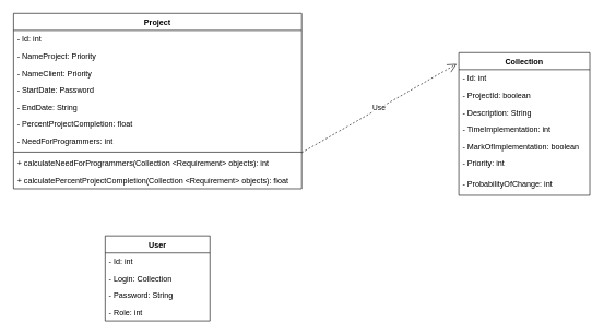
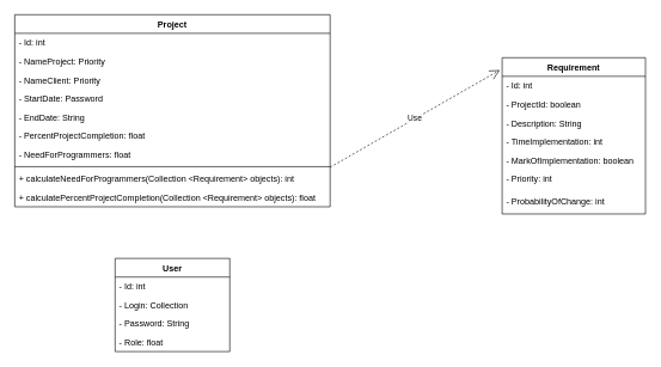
- <mxCell id="2" value="Collection" style="swimlane;fontStyle=1;align=center;verticalAlign=top;childLayout=stackLayout;horizontal=1;startSize=26;horizontalStack=0;resizeParent=1;resizeParentMax=0;resizeLast=0;collapsible=1;marginBottom=0;" parent="1" vertex="1"><mxGeometry x="700" y="80" width="200" height="218" as="geometry" /></mxCell>
+ <mxCell id="2" value="Requirement" style="swimlane;fontStyle=1;align=center;verticalAlign=top;childLayout=stackLayout;horizontal=1;startSize=26;horizontalStack=0;resizeParent=1;resizeParentMax=0;resizeLast=0;collapsible=1;marginBottom=0;" parent="1" vertex="1"><mxGeometry x="700" y="80" width="200" height="218" as="geometry" /></mxCell>
- <mxCell id="18" value="- NeedForProgrammers: int" style="text;strokeColor=none;fillColor=none;align=left;verticalAlign=top;spacingLeft=4;spacingRight=4;overflow=hidden;rotatable=0;points=[[0,0.5],[1,0.5]];portConstraint=eastwest;" parent="11" vertex="1"><mxGeometry y="182" width="440" height="26" as="geometry" /></mxCell>
+ <mxCell id="18" value="- NeedForProgrammers: float" style="text;strokeColor=none;fillColor=none;align=left;verticalAlign=top;spacingLeft=4;spacingRight=4;overflow=hidden;rotatable=0;points=[[0,0.5],[1,0.5]];portConstraint=eastwest;" parent="11" vertex="1"><mxGeometry y="182" width="440" height="26" as="geometry" /></mxCell>
- <mxCell id="26" value="- Role: int" style="text;strokeColor=none;fillColor=none;align=left;verticalAlign=top;spacingLeft=4;spacingRight=4;overflow=hidden;rotatable=0;points=[[0,0.5],[1,0.5]];portConstraint=eastwest;" parent="22" vertex="1"><mxGeometry y="104" width="160" height="26" as="geometry" /></mxCell>
+ <mxCell id="26" value="- Role: float" style="text;strokeColor=none;fillColor=none;align=left;verticalAlign=top;spacingLeft=4;spacingRight=4;overflow=hidden;rotatable=0;points=[[0,0.5],[1,0.5]];portConstraint=eastwest;" parent="22" vertex="1"><mxGeometry y="104" width="160" height="26" as="geometry" /></mxCell>
